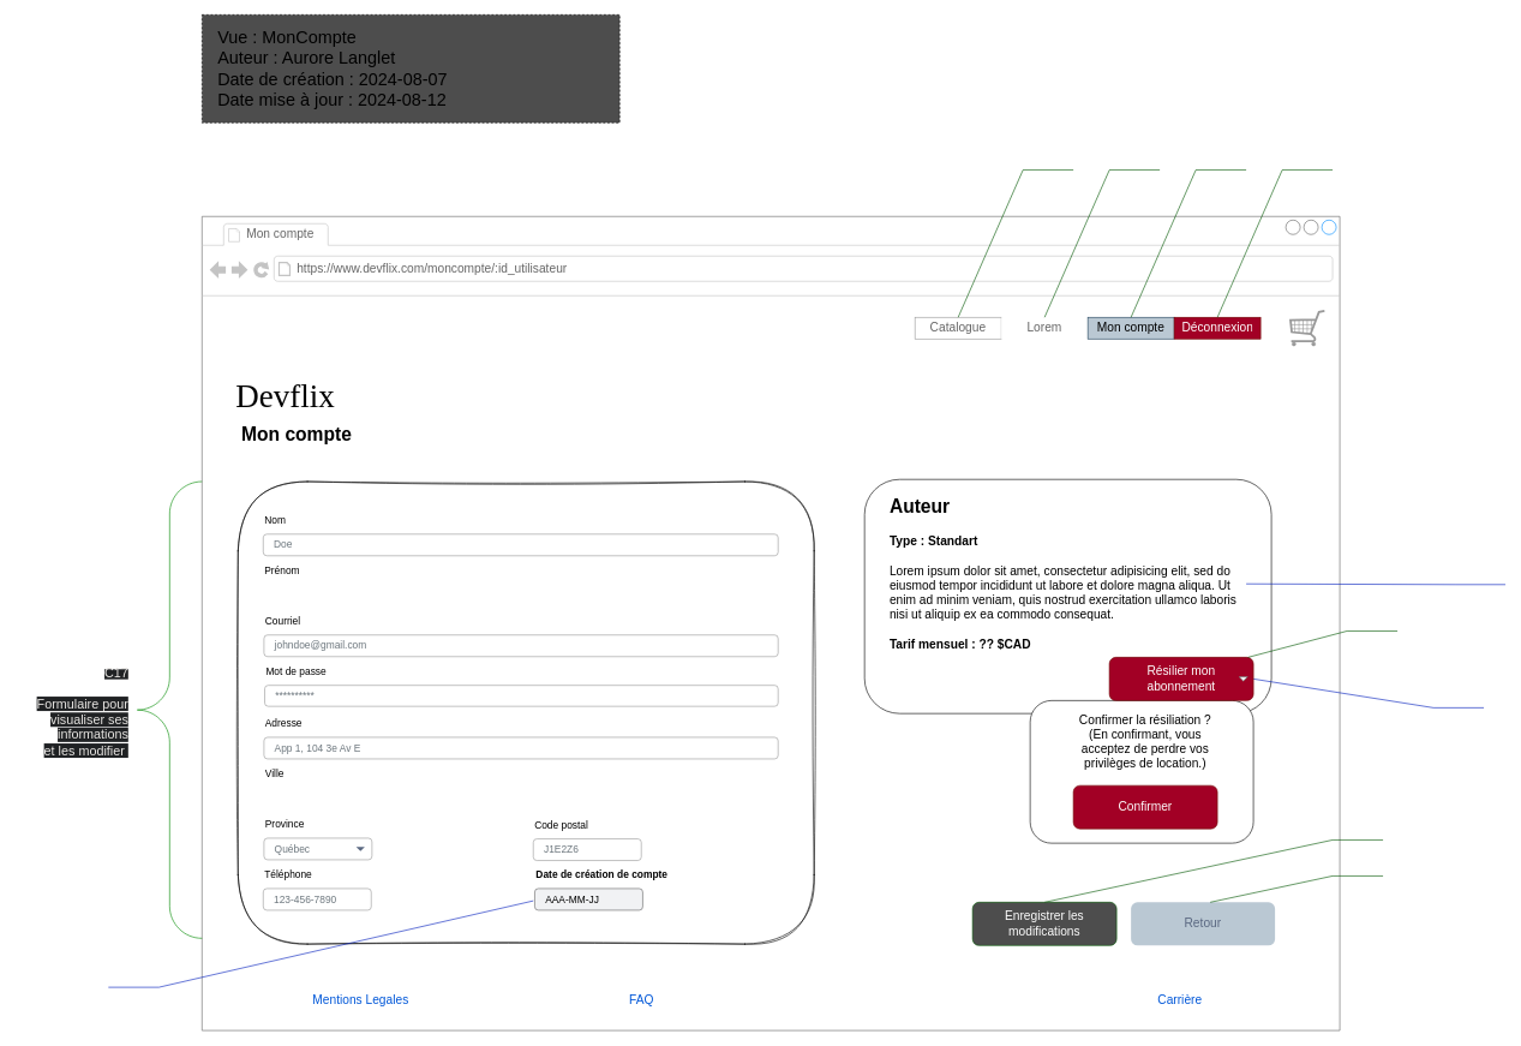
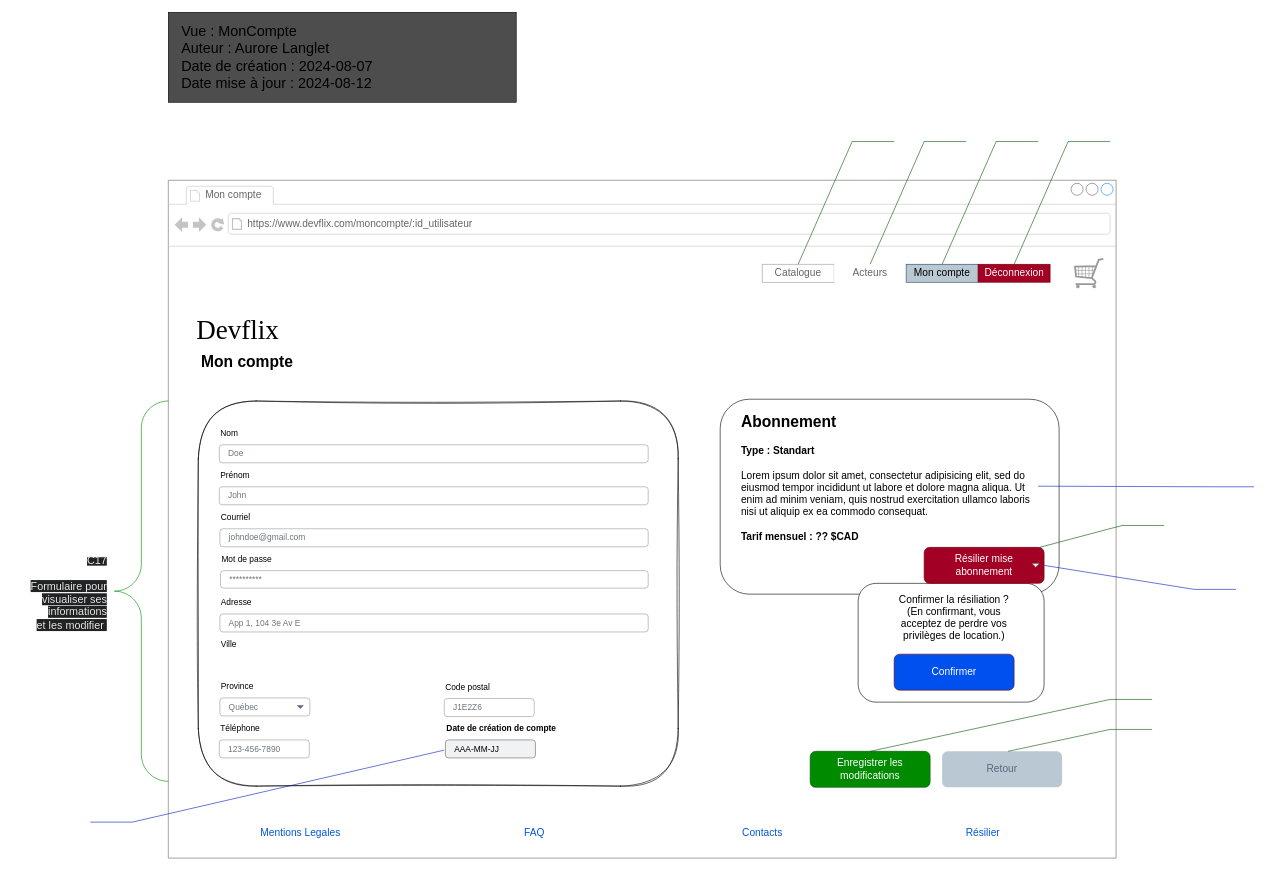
- <mxCell id="23" value="&lt;font style=&quot;font-size: 24px;&quot;&gt;&amp;nbsp; &amp;nbsp;Vue : MonCompte&lt;br&gt;&amp;nbsp; &amp;nbsp;Auteur : Aurore Langlet&lt;br&gt;&amp;nbsp; &amp;nbsp;Date de création : 2024-08-07&lt;br&gt;&amp;nbsp; &amp;nbsp;Date mise à jour : 2024-08-12&lt;/font&gt;" style="rounded=0;whiteSpace=wrap;html=1;align=left;fillColor=#4D4D4D;strokeColor=#000000;dashed=1;" parent="1" vertex="1"><mxGeometry x="280" y="20" width="580" height="150" as="geometry" /></mxCell>
+ <mxCell id="23" value="&lt;font style=&quot;font-size: 24px;&quot;&gt;&amp;nbsp; &amp;nbsp;Vue : MonCompte&lt;br&gt;&amp;nbsp; &amp;nbsp;Auteur : Aurore Langlet&lt;br&gt;&amp;nbsp; &amp;nbsp;Date de création : 2024-08-07&lt;br&gt;&amp;nbsp; &amp;nbsp;Date mise à jour : 2024-08-12&lt;/font&gt;" style="rounded=0;whiteSpace=wrap;html=1;align=left;fillColor=#4D4D4D;strokeColor=#000000;" parent="1" vertex="1"><mxGeometry x="280" y="20" width="580" height="150" as="geometry" /></mxCell>
- <mxCell id="14" value="Lorem" style="text;strokeColor=none;align=center;verticalAlign=middle;spacingLeft=10;spacingRight=10;overflow=hidden;points=[[0,0.5],[1,0.5]];portConstraint=eastwest;rotatable=0;whiteSpace=wrap;html=1;fillColor=inherit;fontColor=inherit;fontSize=17;movable=0;resizable=0;deletable=0;editable=0;locked=1;connectable=0;" parent="12" vertex="1"><mxGeometry x="120" width="120" height="30" as="geometry" /></mxCell>
+ <mxCell id="14" value="Acteurs" style="text;strokeColor=none;align=center;verticalAlign=middle;spacingLeft=10;spacingRight=10;overflow=hidden;points=[[0,0.5],[1,0.5]];portConstraint=eastwest;rotatable=0;whiteSpace=wrap;html=1;fillColor=inherit;fontColor=inherit;fontSize=17;movable=0;resizable=0;deletable=0;editable=0;locked=1;connectable=0;" parent="12" vertex="1"><mxGeometry x="120" width="120" height="30" as="geometry" /></mxCell>
- <mxCell id="55" value="Auteur" style="text;align=left;fontStyle=1;verticalAlign=middle;spacingLeft=3;spacingRight=3;strokeColor=none;rotatable=0;points=[[0,0.5],[1,0.5]];portConstraint=eastwest;html=1;fontSize=26;" parent="1" vertex="1"><mxGeometry x="1230" y="690" width="230" height="26" as="geometry" /></mxCell>
+ <mxCell id="55" value="Abonnement" style="text;align=left;fontStyle=1;verticalAlign=middle;spacingLeft=3;spacingRight=3;strokeColor=none;rotatable=0;points=[[0,0.5],[1,0.5]];portConstraint=eastwest;html=1;fontSize=26;" parent="1" vertex="1"><mxGeometry x="1230" y="690" width="230" height="26" as="geometry" /></mxCell>
+ <mxCell id="31" value="John" style="html=1;shadow=0;dashed=0;shape=mxgraph.bootstrap.rrect;rSize=5;fillColor=none;strokeColor=#999999;align=left;spacing=15;fontSize=14;fontColor=#6C767D;" parent="29" vertex="1"><mxGeometry y="40" width="715" height="30" as="geometry" /></mxCell>
- <mxCell id="68" value="Résilier mon&lt;div&gt;abonnement&lt;/div&gt;" style="rounded=1;fillColor=#a20025;strokeColor=#6F0000;html=1;whiteSpace=wrap;fontColor=#ffffff;align=center;verticalAlign=middle;fontStyle=0;fontSize=17;sketch=0;fontFamily=Helvetica;" parent="67" vertex="1"><mxGeometry width="200" height="60" as="geometry" /></mxCell>
+ <mxCell id="68" value="Résilier mise&lt;div&gt;abonnement&lt;/div&gt;" style="rounded=1;fillColor=#a20025;strokeColor=#6F0000;html=1;whiteSpace=wrap;fontColor=#ffffff;align=center;verticalAlign=middle;fontStyle=0;fontSize=17;sketch=0;fontFamily=Helvetica;" parent="67" vertex="1"><mxGeometry width="200" height="60" as="geometry" /></mxCell>
- <mxCell id="64" value="Confirmer" style="rounded=1;fillColor=#a20025;strokeColor=#6F0000;html=1;whiteSpace=wrap;fontColor=#ffffff;align=center;verticalAlign=middle;fontStyle=0;fontSize=17;sketch=0;fontFamily=Helvetica;" parent="1" vertex="1"><mxGeometry x="1490" y="1090" width="200" height="60" as="geometry" /></mxCell>
+ <mxCell id="64" value="Confirmer" style="rounded=1;fillColor=#0050ef;strokeColor=#6F0000;html=1;whiteSpace=wrap;fontColor=#ffffff;align=center;verticalAlign=middle;fontStyle=0;fontSize=17;sketch=0;fontFamily=Helvetica;" parent="1" vertex="1"><mxGeometry x="1490" y="1090" width="200" height="60" as="geometry" /></mxCell>
- <mxCell id="26" value="C18" style="strokeWidth=1;shadow=0;dashed=0;align=center;html=1;shape=mxgraph.mockup.text.callout;linkText=;textSize=17;textColor=#666666;callDir=NE;callStyle=line;fontSize=17;align=right;verticalAlign=top;strokeColor=#005700;fillColor=#008a00;fontColor=#ffffff;" parent="1" vertex="1"><mxGeometry x="1450" y="1140" width="470" height="112" as="geometry" /></mxCell>
+ <mxCell id="26" value="C13" style="strokeWidth=1;shadow=0;dashed=0;align=center;html=1;shape=mxgraph.mockup.text.callout;linkText=;textSize=17;textColor=#666666;callDir=NE;callStyle=line;fontSize=17;align=right;verticalAlign=top;strokeColor=#005700;fillColor=#008a00;fontColor=#ffffff;" parent="1" vertex="1"><mxGeometry x="1450" y="1140" width="470" height="112" as="geometry" /></mxCell>
- <mxCell id="27" value="Enregistrer les modifications" style="rounded=1;fillColor=#4d4d4d;strokeColor=#005700;html=1;whiteSpace=wrap;fontColor=#ffffff;align=center;verticalAlign=middle;fontStyle=0;fontSize=17;sketch=0;fontFamily=Helvetica;" parent="1" vertex="1"><mxGeometry x="1350" y="1252" width="200" height="60" as="geometry" /></mxCell>
+ <mxCell id="27" value="Enregistrer les modifications" style="rounded=1;fillColor=#008a00;strokeColor=#005700;html=1;whiteSpace=wrap;fontColor=#ffffff;align=center;verticalAlign=middle;fontStyle=0;fontSize=17;sketch=0;fontFamily=Helvetica;" parent="1" vertex="1"><mxGeometry x="1350" y="1252" width="200" height="60" as="geometry" /></mxCell>
+ <mxCell id="9" value="Contacts" style="fillColor=none;strokeColor=none;html=1;fontColor=#0057D8;align=center;verticalAlign=middle;fontStyle=0;fontSize=17;fontFamily=Helvetica;" parent="1" vertex="1"><mxGeometry x="1145" y="1351" width="250" height="75" as="geometry" /></mxCell>
- <mxCell id="10" value="Carrière&amp;nbsp;" style="fillColor=none;strokeColor=none;html=1;fontColor=#0057D8;align=center;verticalAlign=middle;fontStyle=0;fontSize=17;fontFamily=Helvetica;" parent="1" vertex="1"><mxGeometry x="1515" y="1351" width="250" height="75" as="geometry" /></mxCell>
+ <mxCell id="10" value="Résilier&amp;nbsp;" style="fillColor=none;strokeColor=none;html=1;fontColor=#0057D8;align=center;verticalAlign=middle;fontStyle=0;fontSize=17;fontFamily=Helvetica;" parent="1" vertex="1"><mxGeometry x="1515" y="1351" width="250" height="75" as="geometry" /></mxCell>
